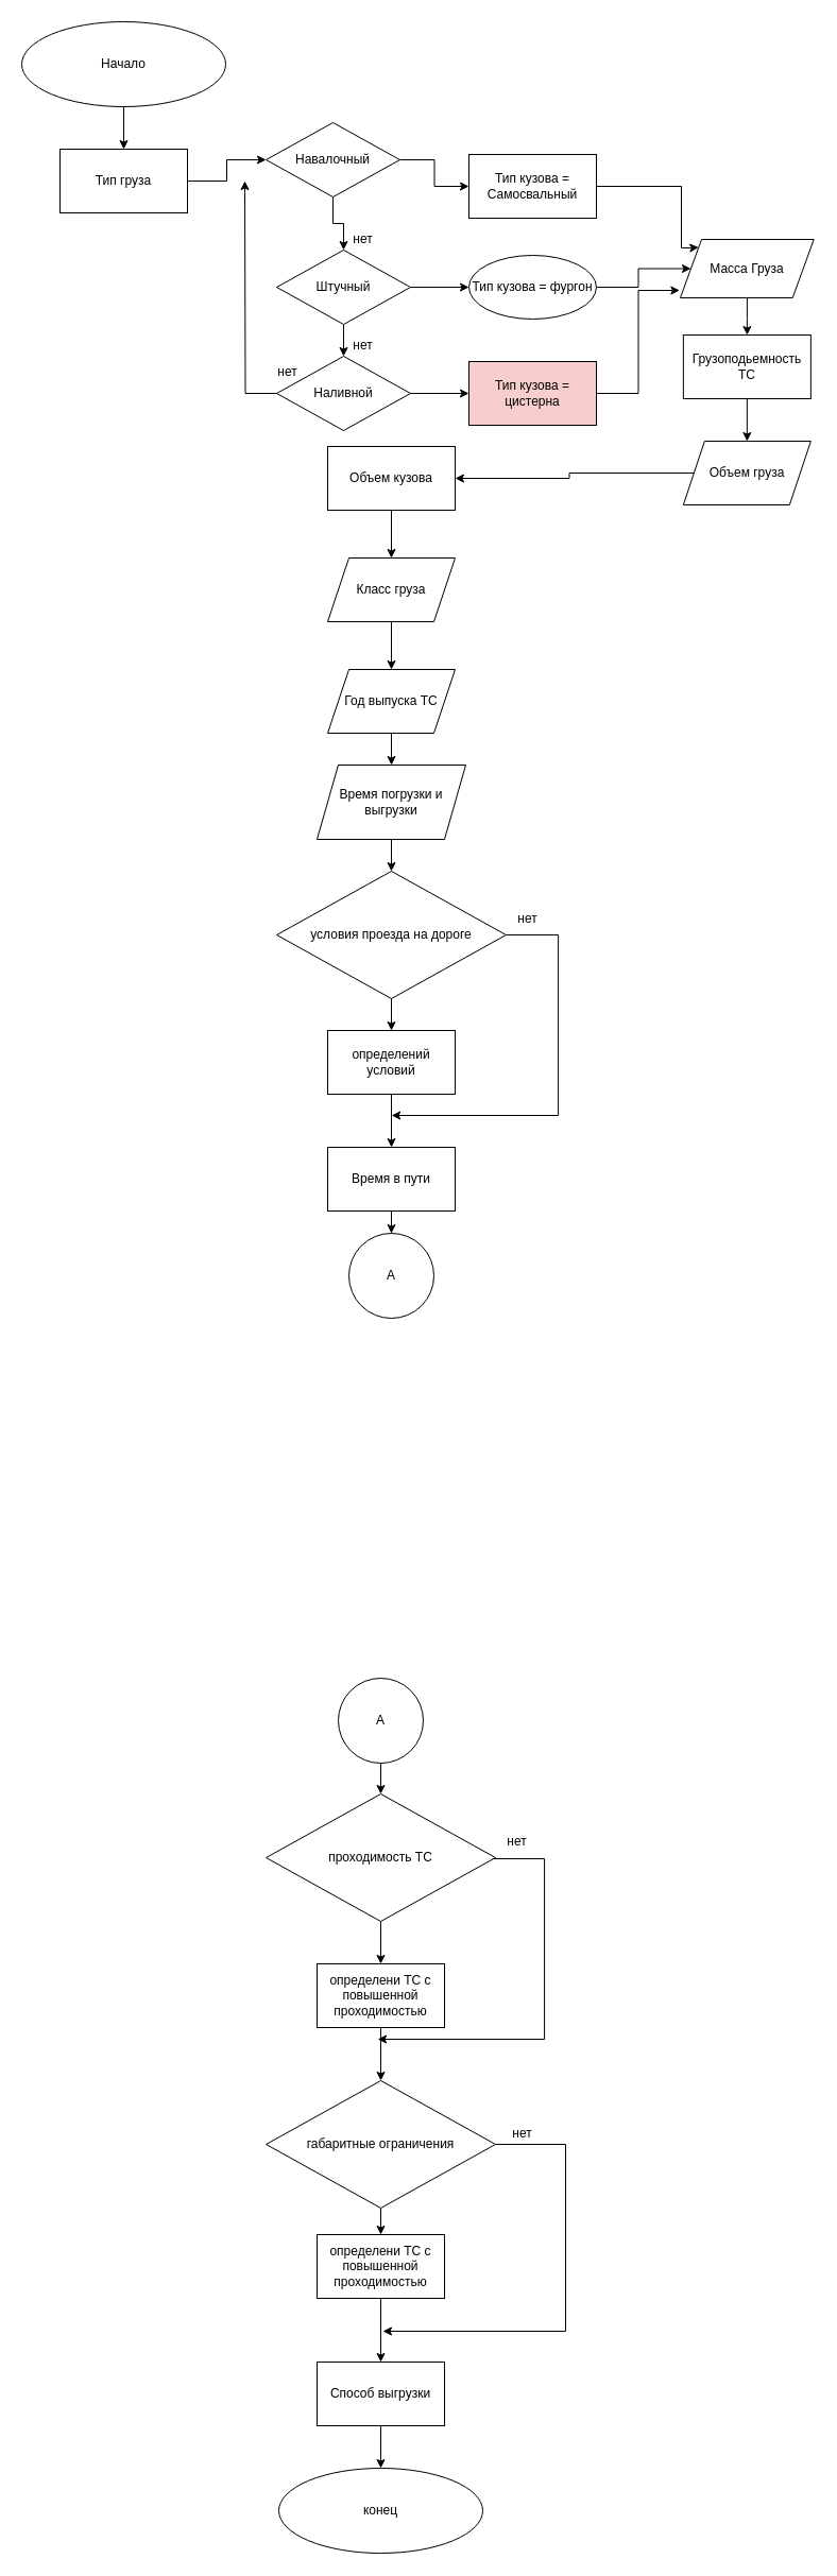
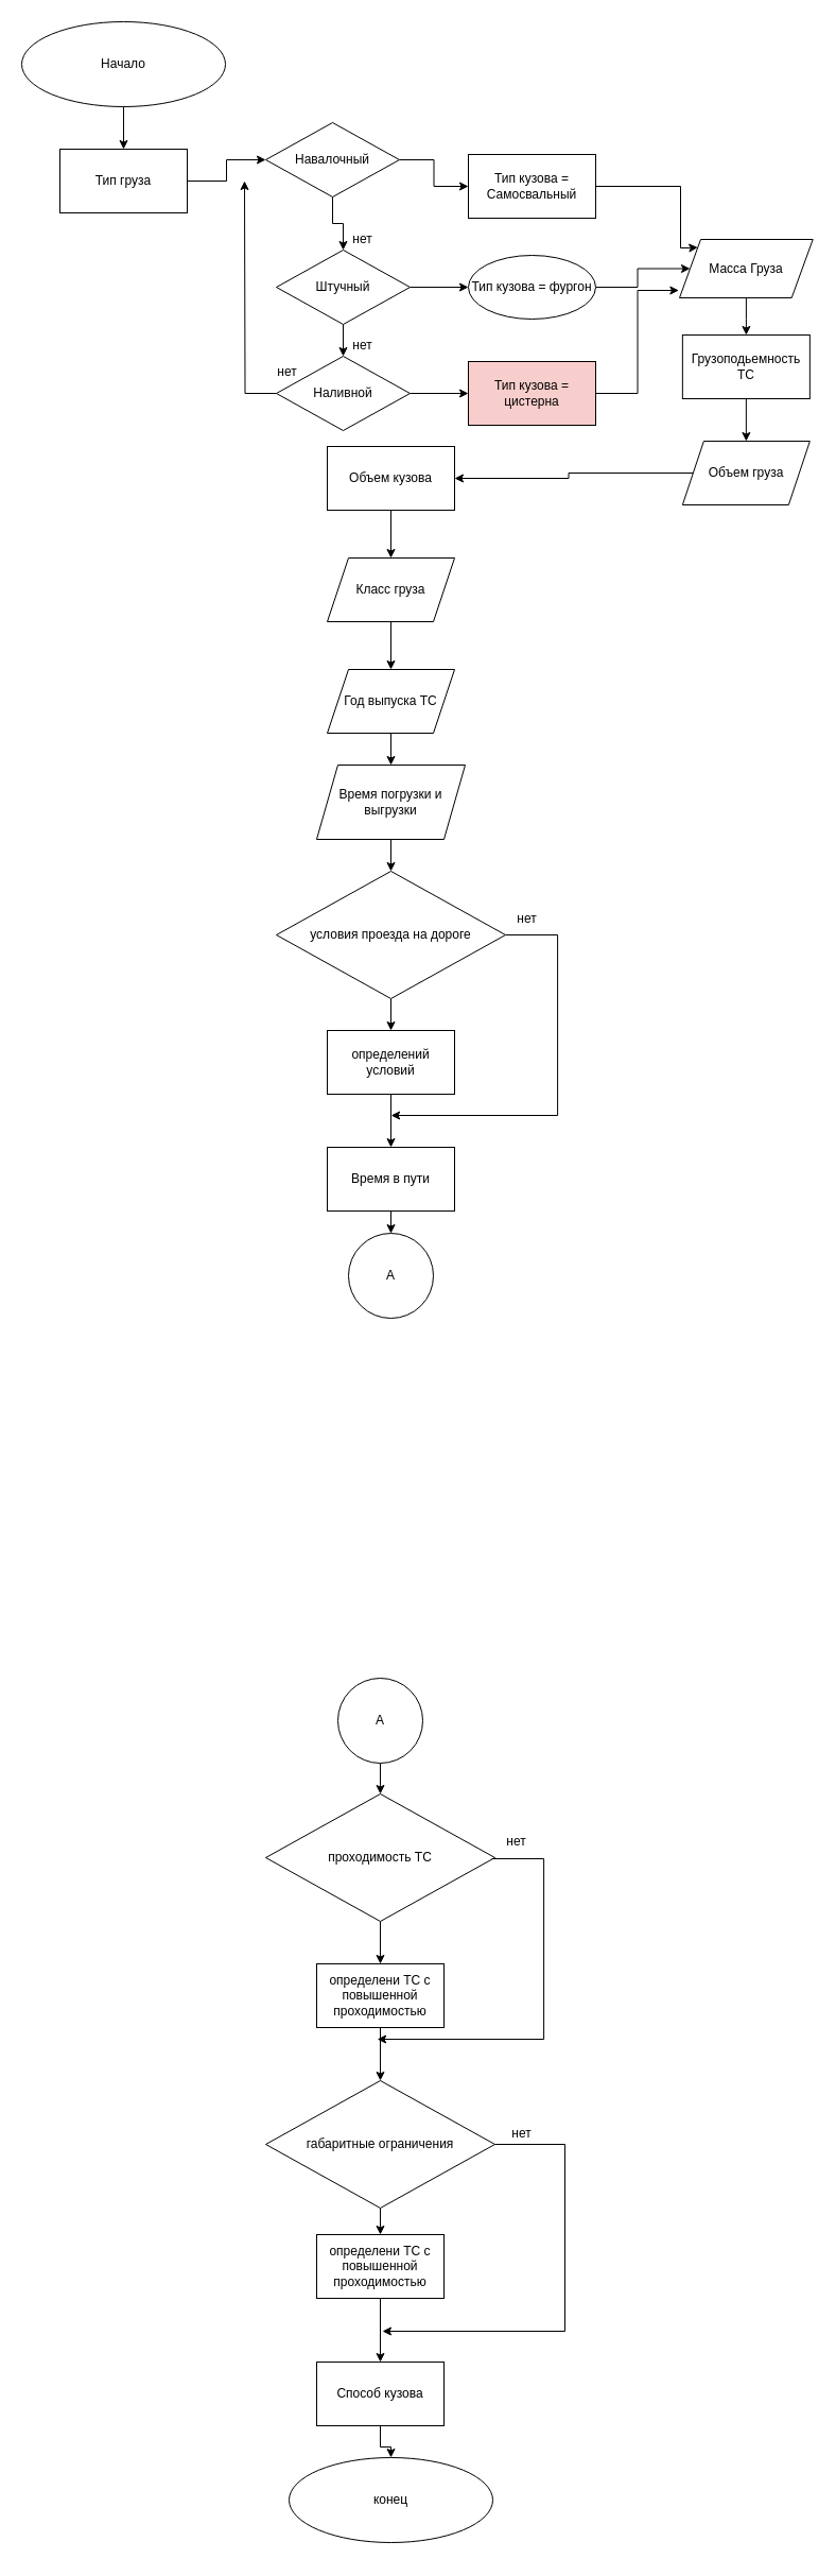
- <mxCell id="49" value="Способ выгрузки" style="whiteSpace=wrap;html=1;" vertex="1" parent="1"><mxGeometry x="298.01" y="2224" width="120" height="60" as="geometry" /></mxCell>
+ <mxCell id="49" value="Способ кузова" style="whiteSpace=wrap;html=1;" vertex="1" parent="1"><mxGeometry x="298.01" y="2224" width="120" height="60" as="geometry" /></mxCell>
- <mxCell id="50" value="конец" style="ellipse;whiteSpace=wrap;html=1;" vertex="1" parent="1"><mxGeometry x="262.01" y="2324" width="192" height="80" as="geometry" /></mxCell>
+ <mxCell id="50" value="конец" style="ellipse;whiteSpace=wrap;html=1;" vertex="1" parent="1"><mxGeometry x="272.01" y="2314" width="192" height="80" as="geometry" /></mxCell>
